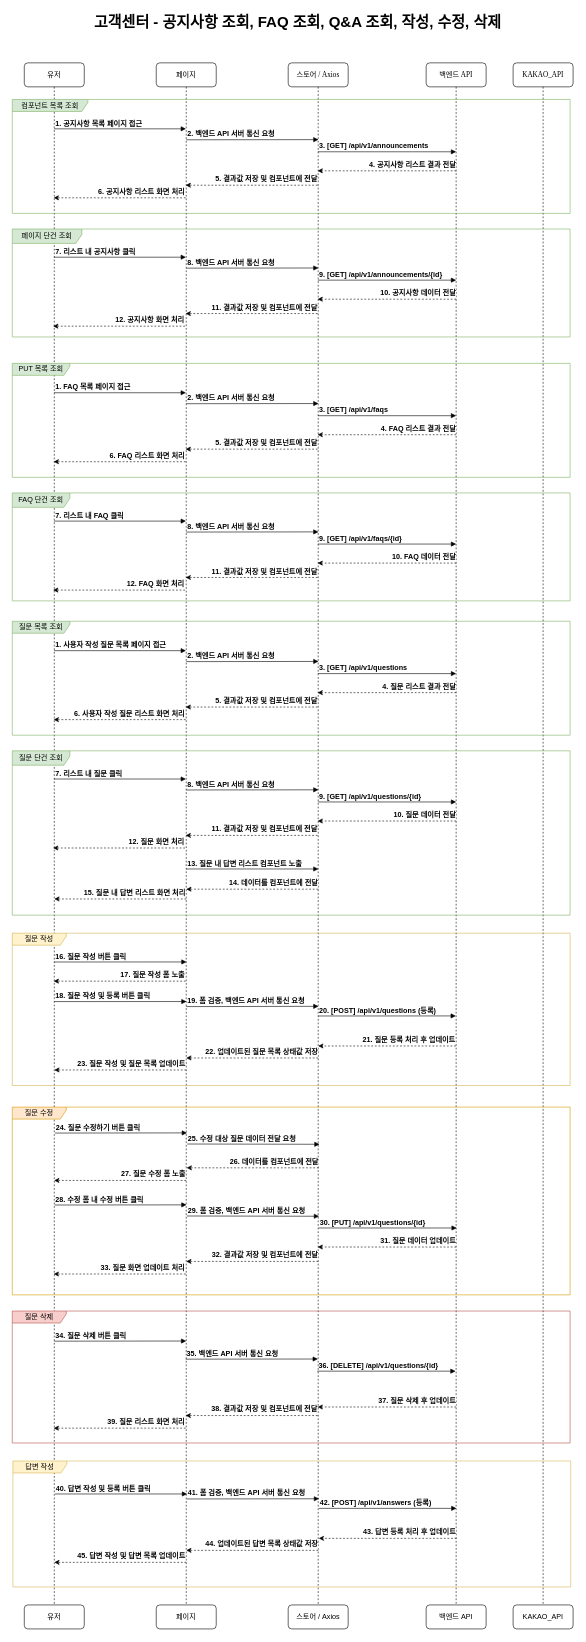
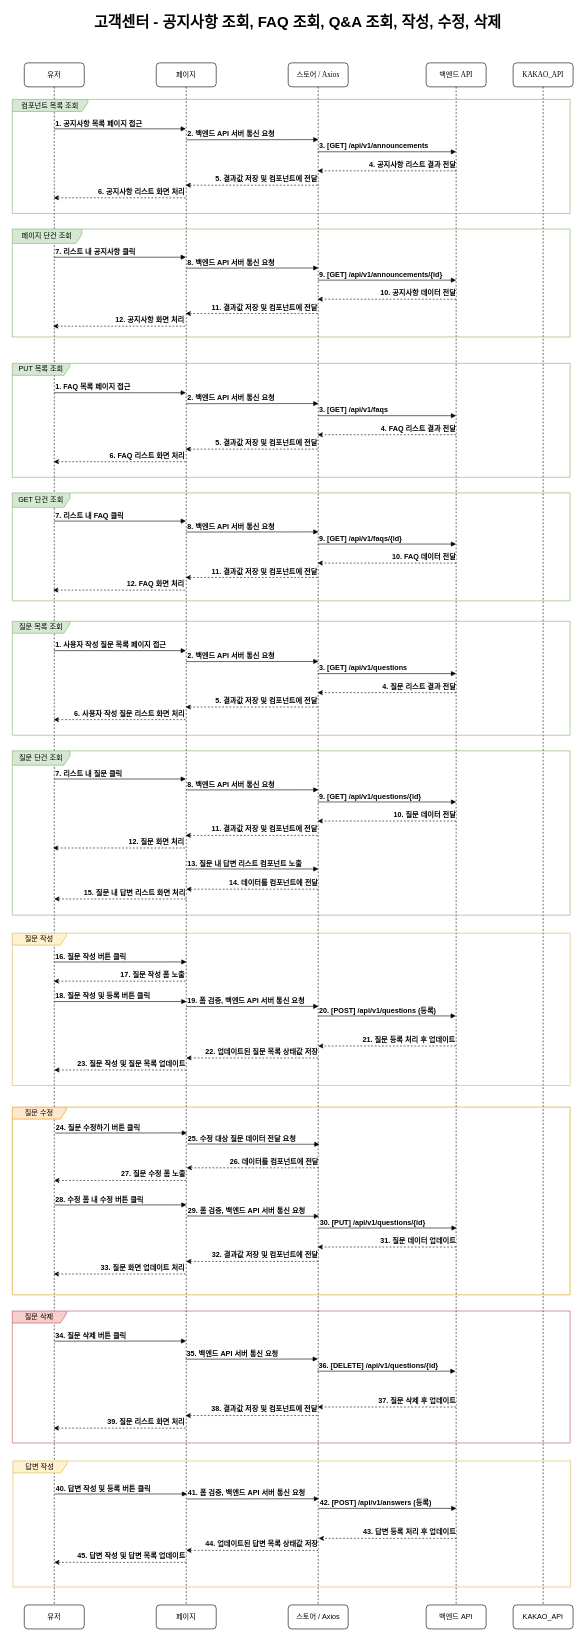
- <mxCell id="42" value="FAQ 단건 조회" style="shape=umlFrame;whiteSpace=wrap;html=1;pointerEvents=0;width=96;height=24;fillColor=#d5e8d4;strokeColor=#82b366;" vertex="1" parent="1"><mxGeometry x="20" y="821" width="930" height="180" as="geometry" /></mxCell>
+ <mxCell id="42" value="GET 단건 조회" style="shape=umlFrame;whiteSpace=wrap;html=1;pointerEvents=0;width=96;height=24;fillColor=#d5e8d4;strokeColor=#82b366;" vertex="1" parent="1"><mxGeometry x="20" y="821" width="930" height="180" as="geometry" /></mxCell>
